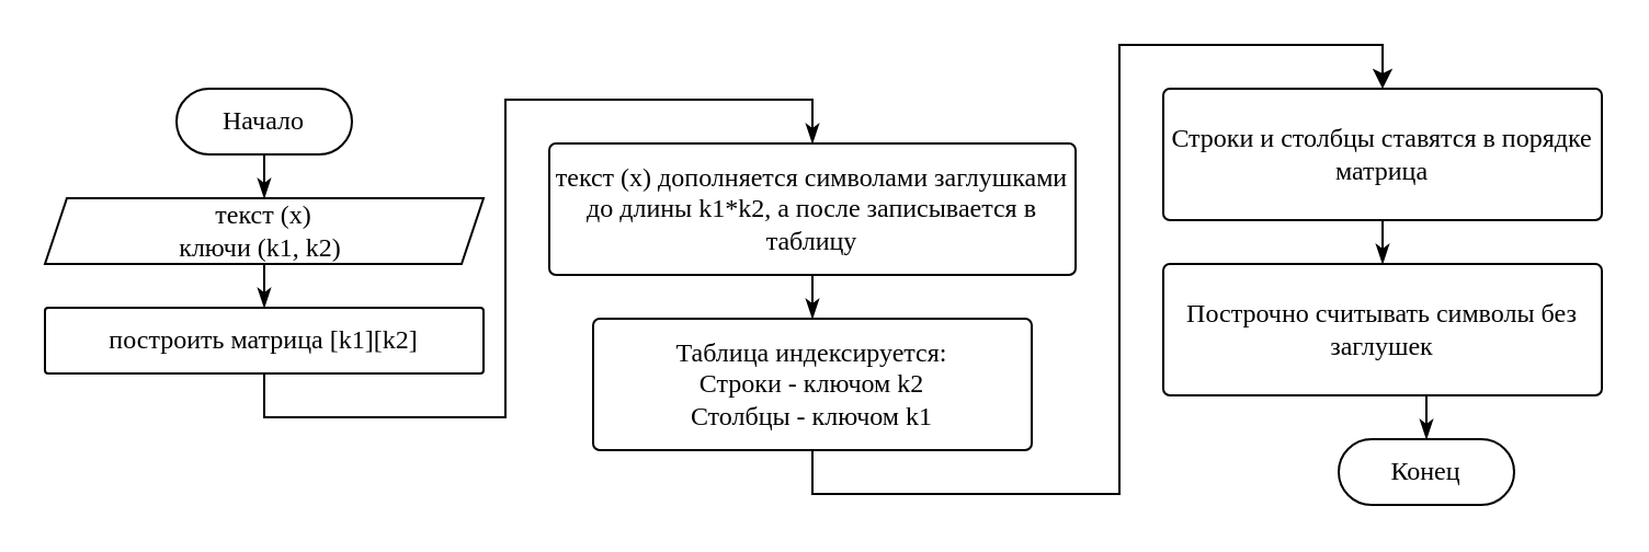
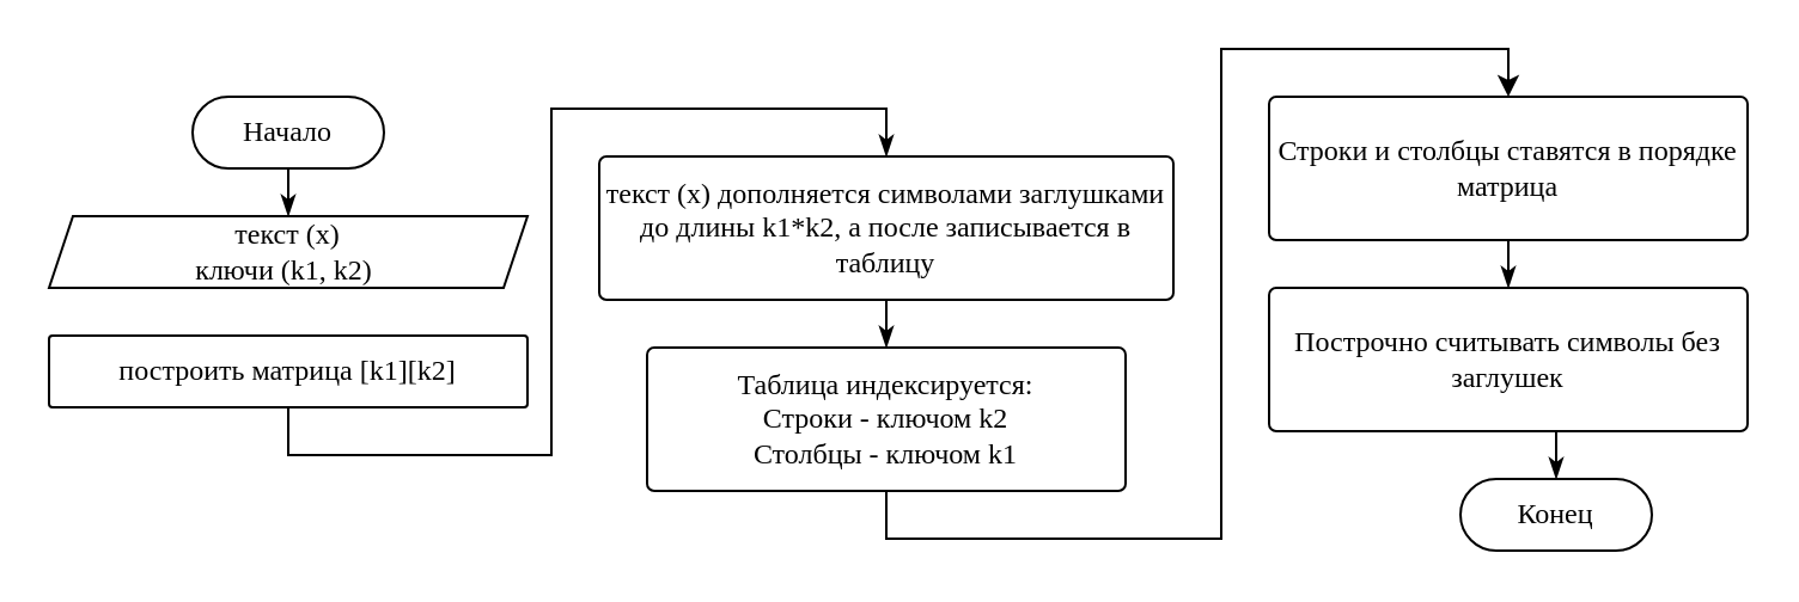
- <mxCell id="8" style="edgeStyle=orthogonalEdgeStyle;rounded=0;orthogonalLoop=1;jettySize=auto;html=1;exitX=0.5;exitY=1;exitDx=0;exitDy=0;entryX=0.5;entryY=0;entryDx=0;entryDy=0;endArrow=classicThin;endFill=1;" parent="1" source="6" target="3" edge="1"><mxGeometry relative="1" as="geometry"><mxPoint x="135" y="80" as="sourcePoint" /><mxPoint x="135" y="100" as="targetPoint" /></mxGeometry></mxCell>
